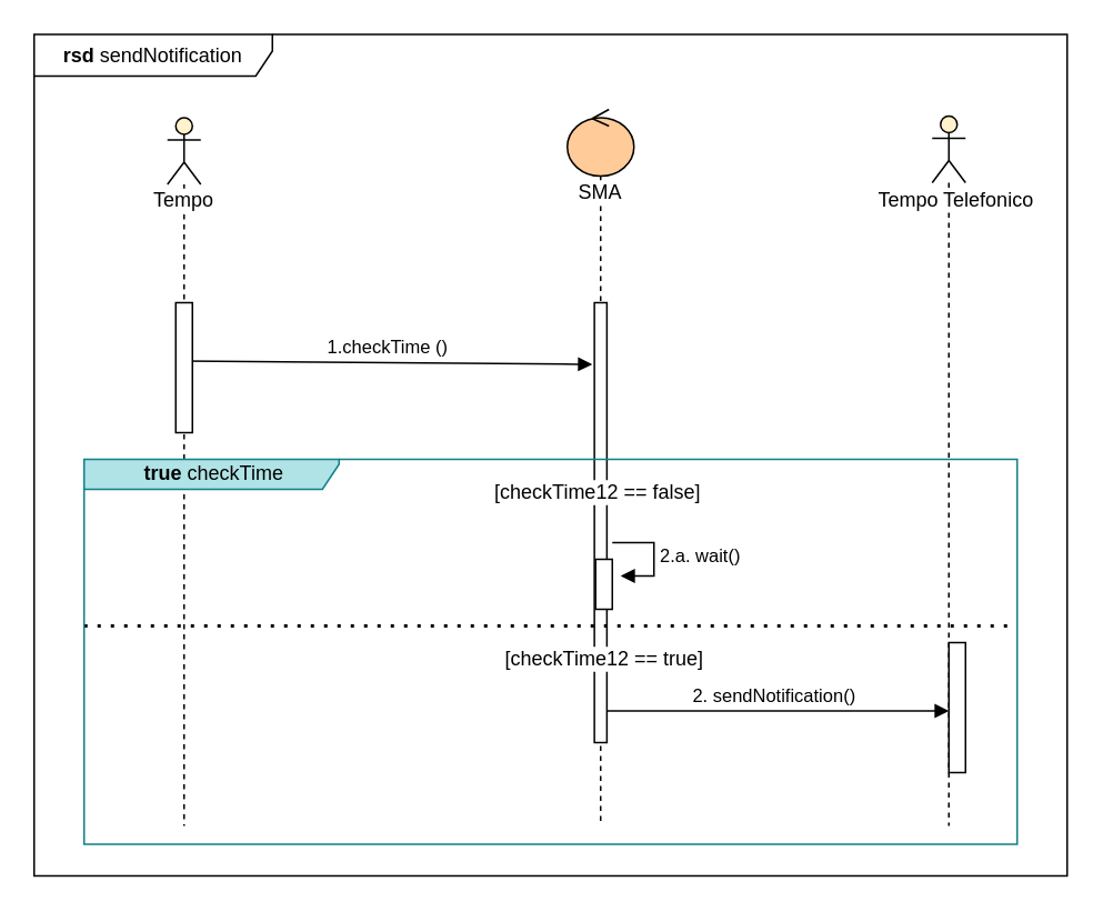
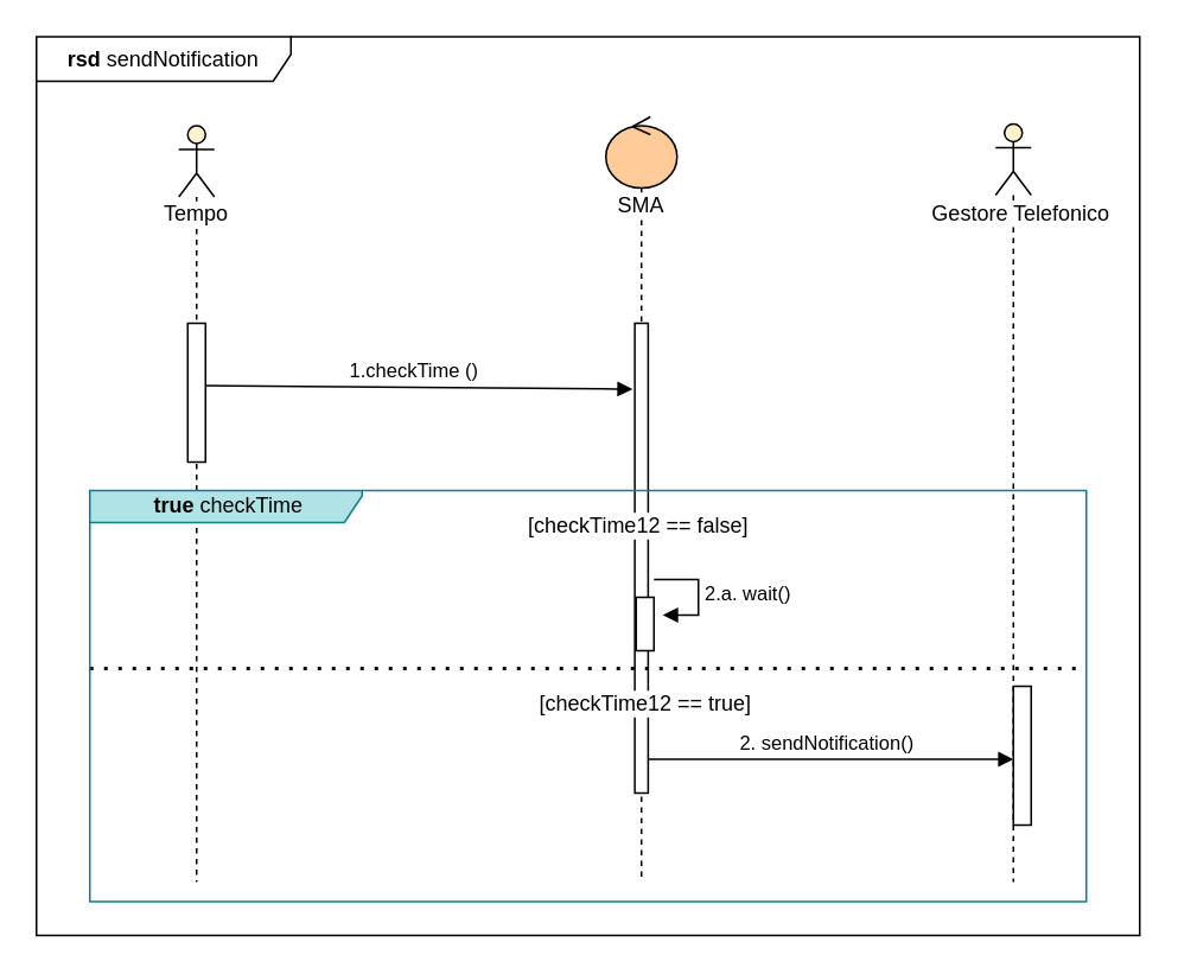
- <mxCell id="10" value="&lt;span style=&quot;background-color: rgb(255 , 255 , 255)&quot;&gt;Tempo Telefonico&lt;/span&gt;" style="text;html=1;align=center;verticalAlign=middle;resizable=0;points=[];autosize=1;" parent="1" vertex="1"><mxGeometry x="517" y="110" width="111" height="19" as="geometry" /></mxCell>
+ <mxCell id="10" value="&lt;span style=&quot;background-color: rgb(255 , 255 , 255)&quot;&gt;Gestore Telefonico&lt;/span&gt;" style="text;html=1;align=center;verticalAlign=middle;resizable=0;points=[];autosize=1;" parent="1" vertex="1"><mxGeometry x="517" y="110" width="111" height="19" as="geometry" /></mxCell>
